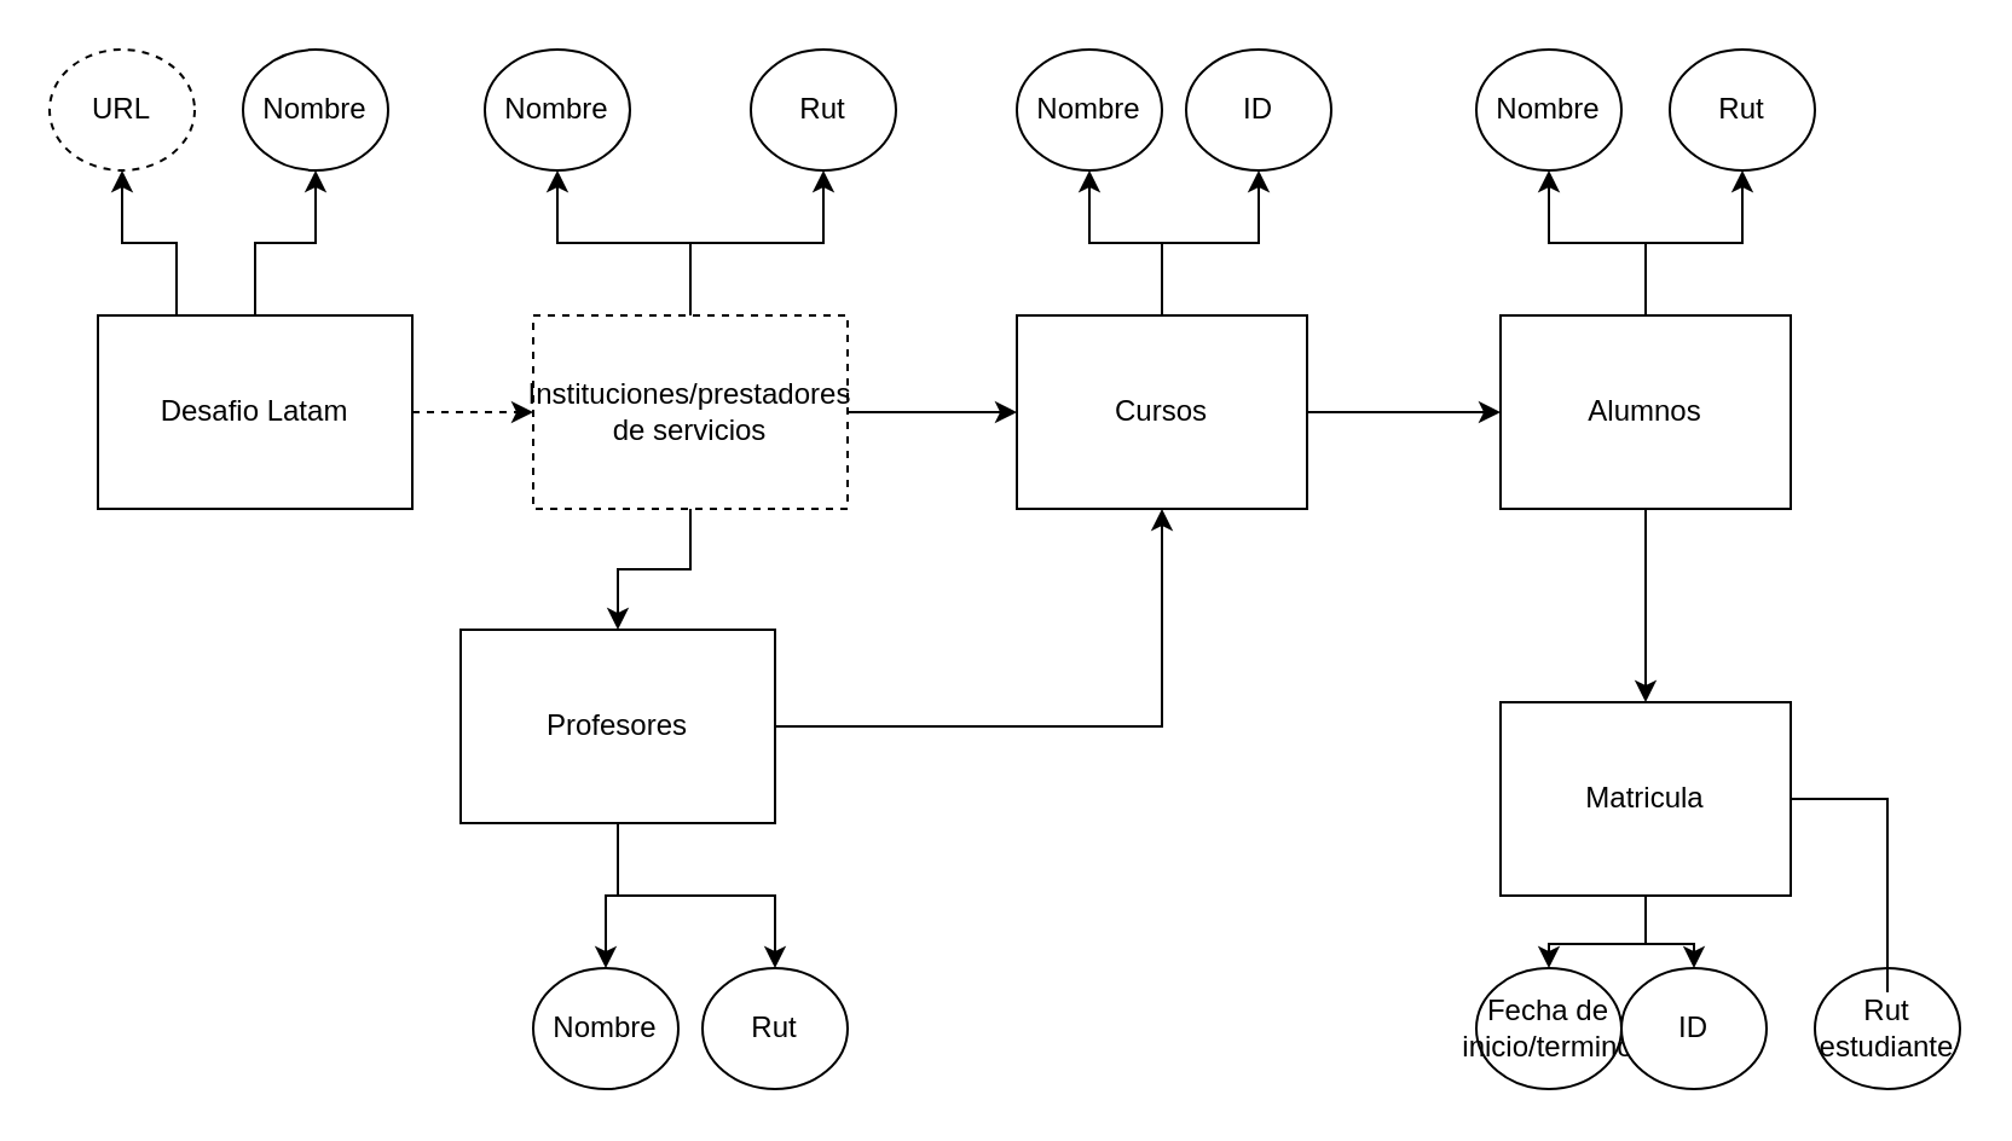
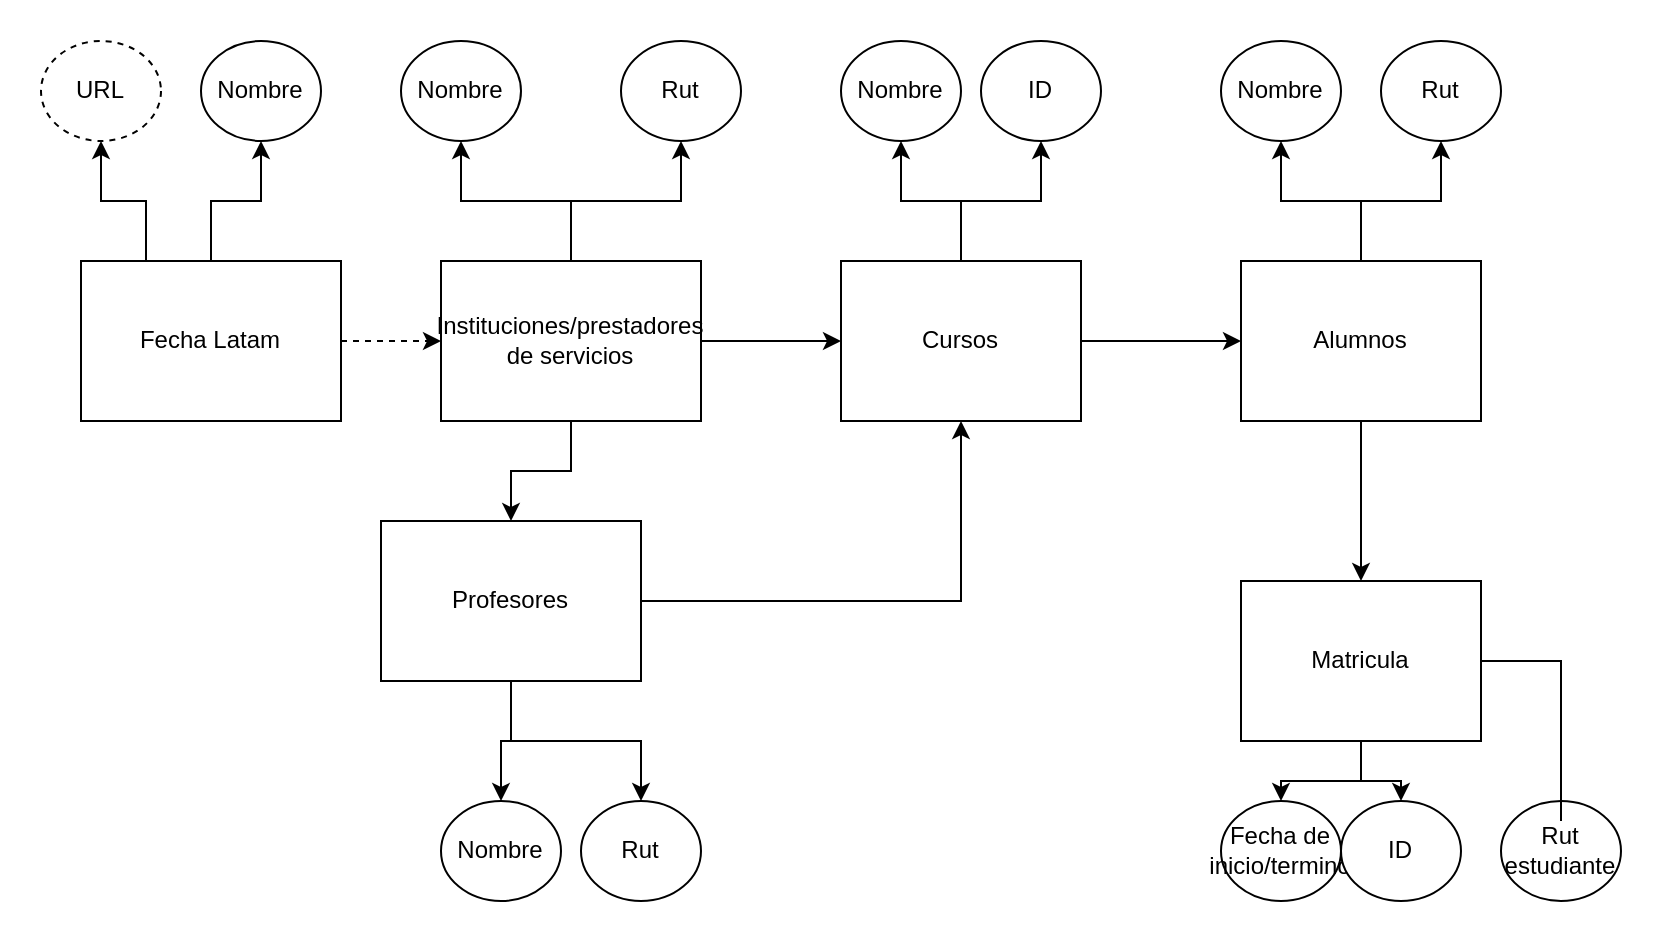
- <mxCell id="5" value="Desafio Latam" style="rounded=0;whiteSpace=wrap;html=1;" vertex="1" parent="1"><mxGeometry x="40" y="130" width="130" height="80" as="geometry" /></mxCell>
+ <mxCell id="5" value="Fecha Latam" style="rounded=0;whiteSpace=wrap;html=1;" vertex="1" parent="1"><mxGeometry x="40" y="130" width="130" height="80" as="geometry" /></mxCell>
- <mxCell id="26" value="Instituciones/prestadores de servicios" style="rounded=0;whiteSpace=wrap;html=1;dashed=1;" vertex="1" parent="1"><mxGeometry x="220" y="130" width="130" height="80" as="geometry" /></mxCell>
+ <mxCell id="26" value="Instituciones/prestadores de servicios" style="rounded=0;whiteSpace=wrap;html=1;" vertex="1" parent="1"><mxGeometry x="220" y="130" width="130" height="80" as="geometry" /></mxCell>
